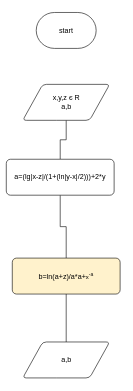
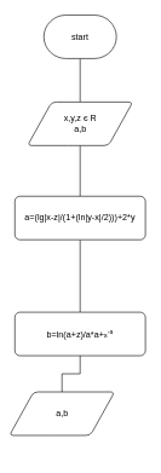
+ <mxCell id="2" style="edgeStyle=orthogonalEdgeStyle;rounded=0;orthogonalLoop=1;jettySize=auto;html=1;exitX=0.5;exitY=1;exitDx=0;exitDy=0;exitPerimeter=0;entryX=0.5;entryY=0;entryDx=0;entryDy=0;endArrow=none;endFill=0;" edge="1" parent="1" source="3" target="5"><mxGeometry relative="1" as="geometry" /></mxCell>
- <mxCell id="7" value="a=(lg|x-z|/(1+(ln|y-x|/2)))+2*y" style="rounded=1;whiteSpace=wrap;html=1;absoluteArcSize=1;arcSize=14;strokeWidth=1;" vertex="1" parent="1"><mxGeometry x="10" y="265" width="180" height="60" as="geometry" /></mxCell>
+ <mxCell id="7" value="a=(lg|x-z|/(1+(ln|y-x|/2)))+2*y" style="rounded=1;whiteSpace=wrap;html=1;absoluteArcSize=1;arcSize=14;strokeWidth=1;" vertex="1" parent="1"><mxGeometry x="20" y="270" width="180" height="60" as="geometry" /></mxCell>
- <mxCell id="9" value="b=ln(a+z)/a*a+&lt;span style=&quot;font-size: 10px&quot;&gt;x&lt;sup&gt;-a&lt;/sup&gt;&lt;/span&gt;" style="rounded=1;whiteSpace=wrap;html=1;absoluteArcSize=1;arcSize=14;strokeWidth=1;fillColor=#fff2cc;" vertex="1" parent="1"><mxGeometry x="20" y="430" width="180" height="60" as="geometry" /></mxCell>
+ <mxCell id="9" value="b=ln(a+z)/a*a+&lt;span style=&quot;font-size: 10px&quot;&gt;x&lt;sup&gt;-a&lt;/sup&gt;&lt;/span&gt;" style="rounded=1;whiteSpace=wrap;html=1;absoluteArcSize=1;arcSize=14;strokeWidth=1;" vertex="1" parent="1"><mxGeometry x="20" y="430" width="180" height="60" as="geometry" /></mxCell>
- <mxCell id="10" value="a,b" style="shape=parallelogram;html=1;strokeWidth=1;perimeter=parallelogramPerimeter;whiteSpace=wrap;rounded=1;arcSize=12;size=0.23;" vertex="1" parent="1"><mxGeometry x="37.5" y="570" width="145" height="60" as="geometry" /></mxCell>
+ <mxCell id="10" value="a,b" style="shape=parallelogram;html=1;strokeWidth=1;perimeter=parallelogramPerimeter;whiteSpace=wrap;rounded=1;arcSize=12;size=0.23;" vertex="1" parent="1"><mxGeometry x="12.5" y="540" width="145" height="60" as="geometry" /></mxCell>
